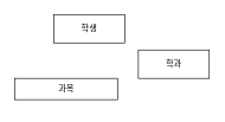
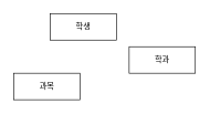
- <mxCell id="4" value="과목" style="whiteSpace=wrap;html=1;align=center;" vertex="1" parent="1"><mxGeometry x="20" y="110" width="145" height="30" as="geometry" /></mxCell>
+ <mxCell id="4" value="과목" style="whiteSpace=wrap;html=1;align=center;" vertex="1" parent="1"><mxGeometry x="20" y="110" width="100" height="40" as="geometry" /></mxCell>
